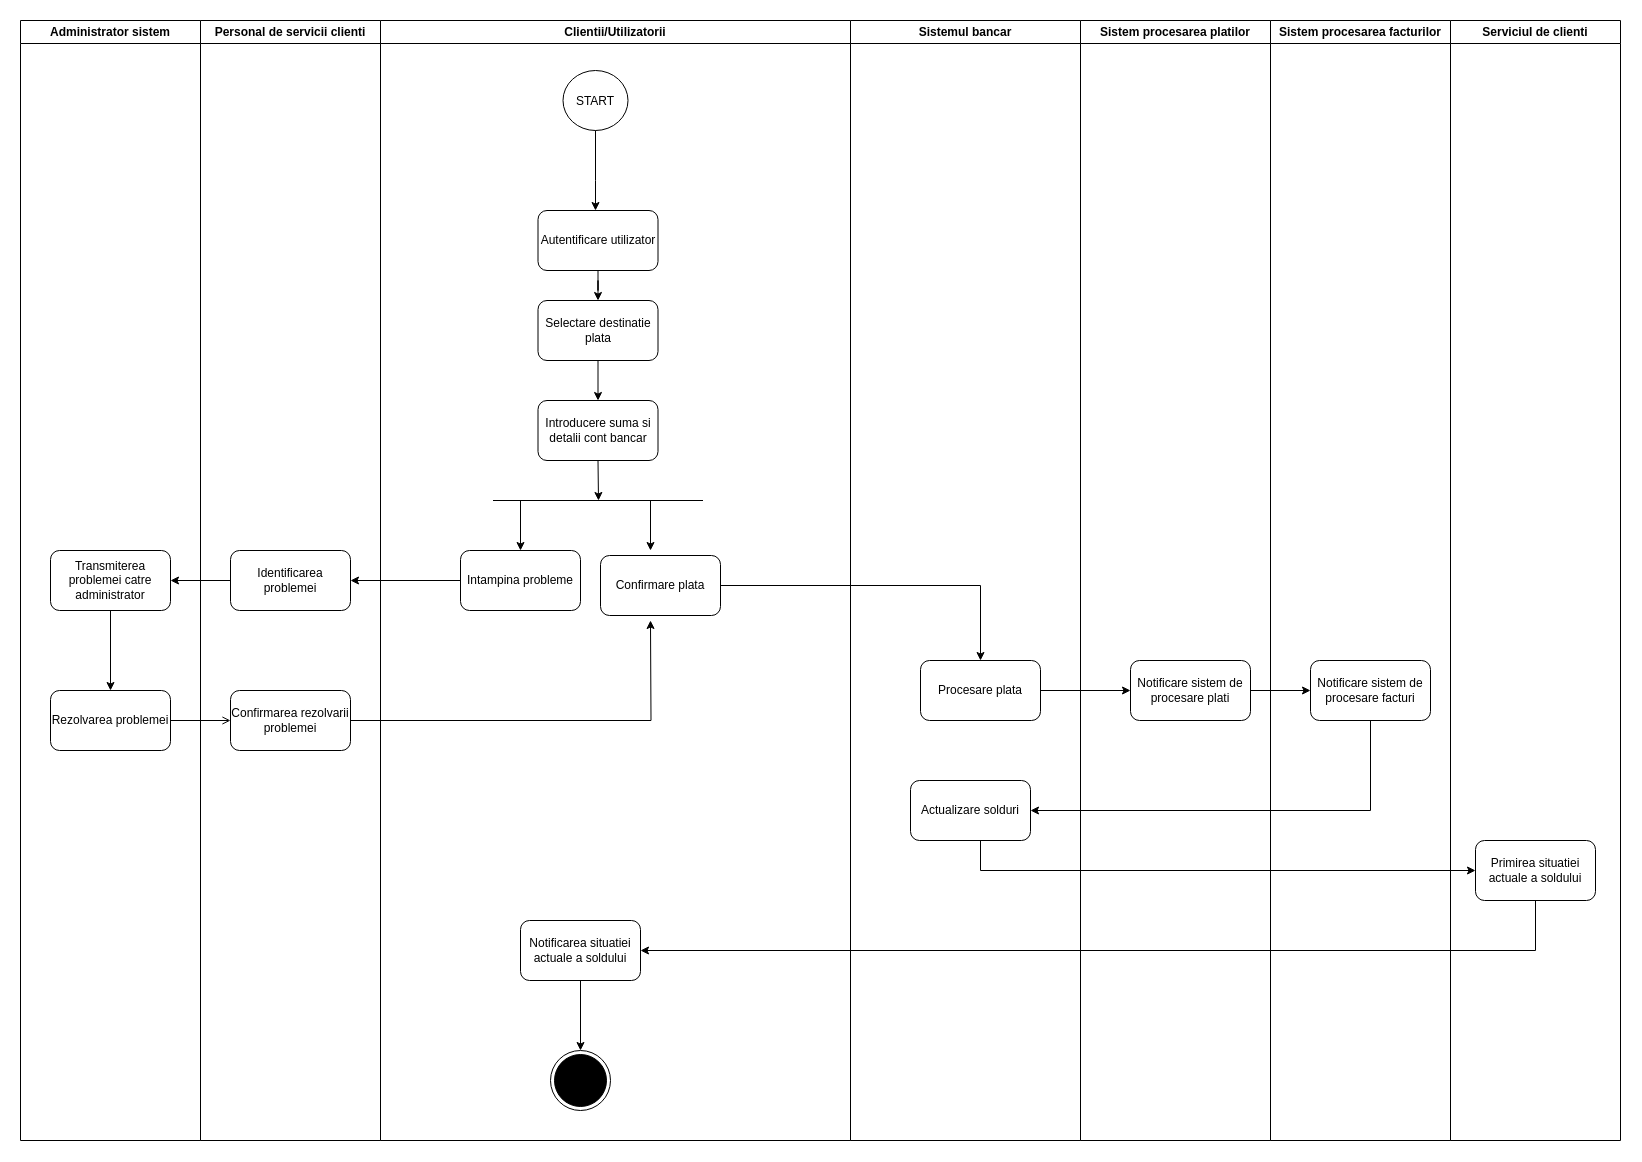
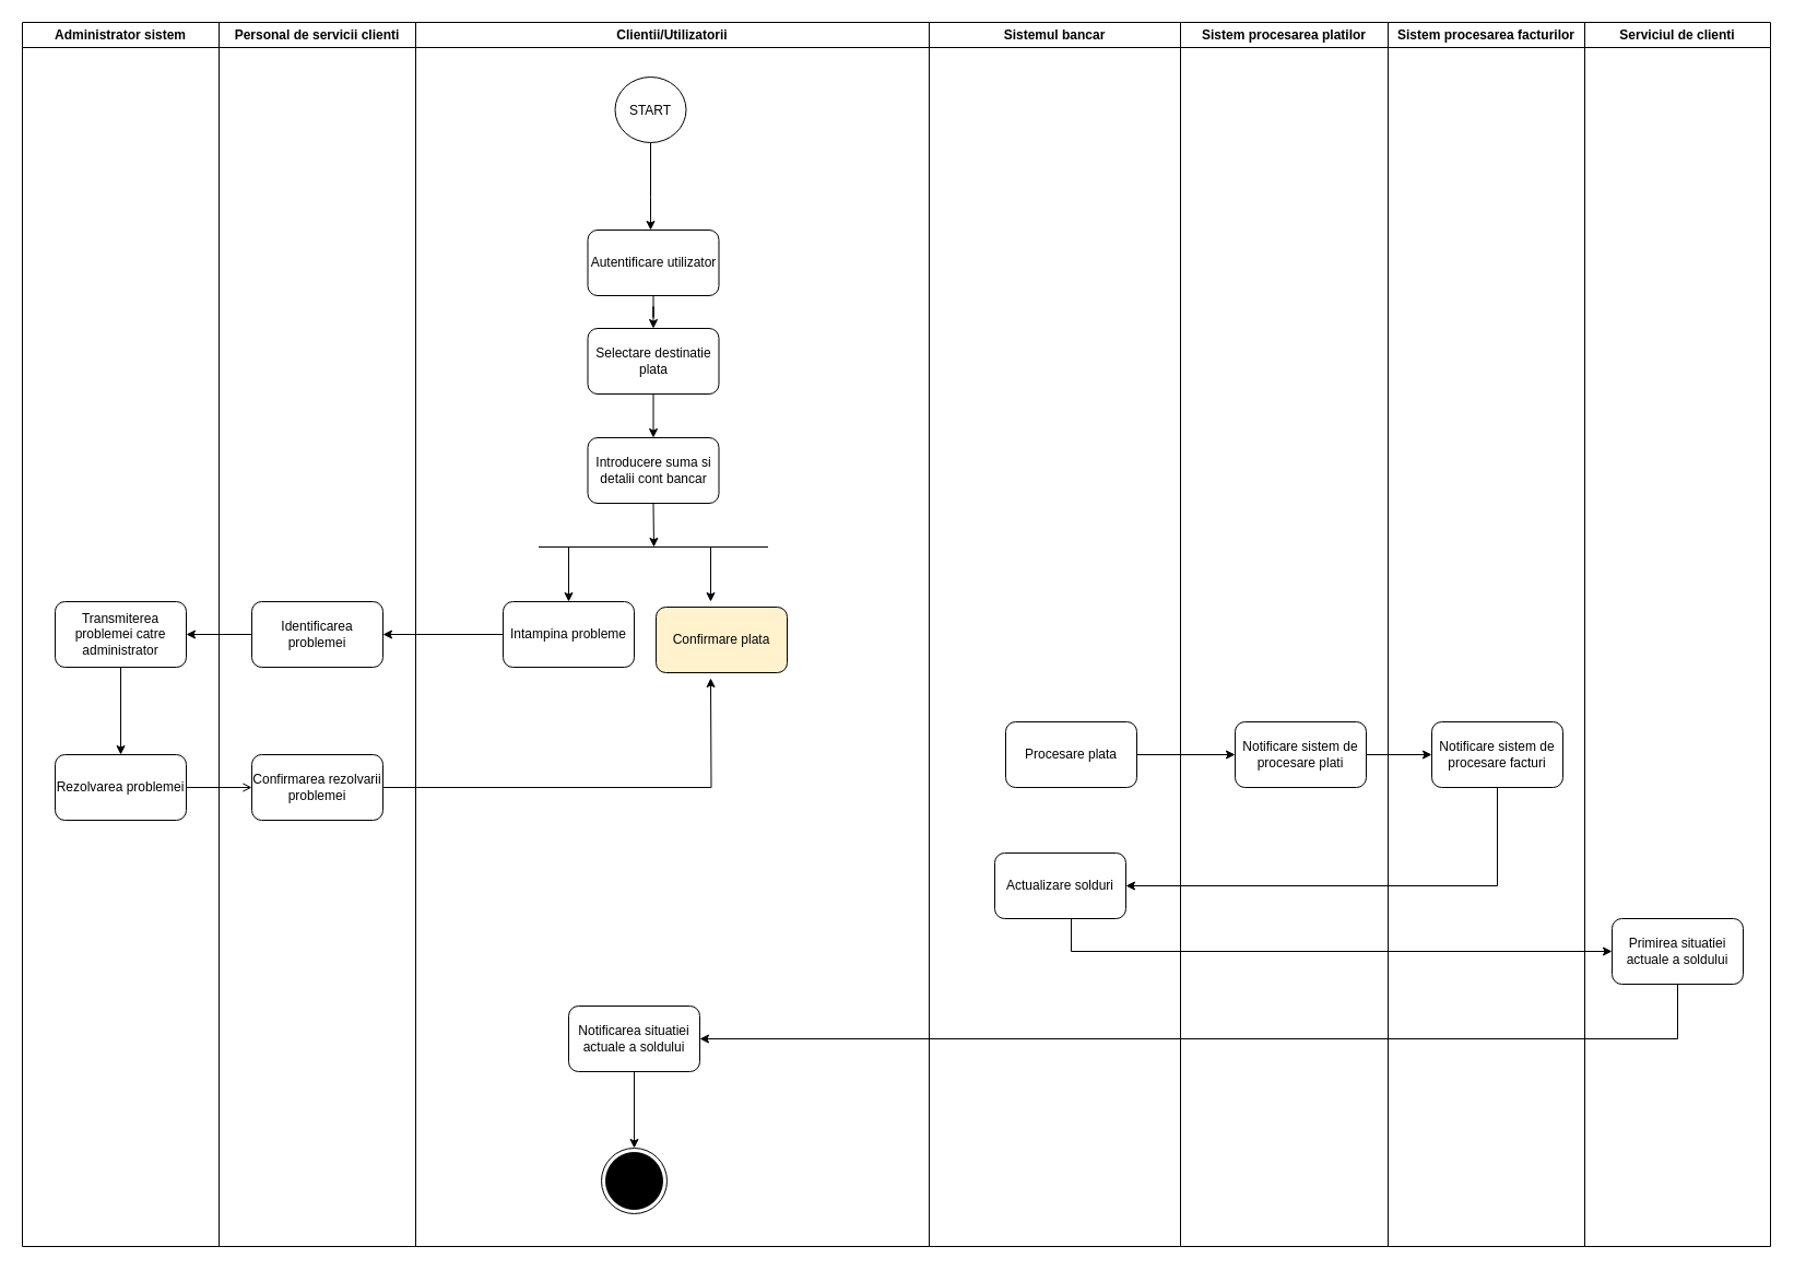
- <mxCell id="8" value="Confirmare plata" style="rounded=1;whiteSpace=wrap;html=1;" parent="5" vertex="1"><mxGeometry x="220" y="535" width="120" height="60" as="geometry" /></mxCell>
+ <mxCell id="8" value="Confirmare plata" style="rounded=1;whiteSpace=wrap;html=1;fillColor=#fff2cc;" parent="5" vertex="1"><mxGeometry x="220" y="535" width="120" height="60" as="geometry" /></mxCell>
- <mxCell id="41" value="" style="edgeStyle=orthogonalEdgeStyle;rounded=0;orthogonalLoop=1;jettySize=auto;html=1;" parent="1" source="8" target="3" edge="1"><mxGeometry relative="1" as="geometry" /></mxCell>
